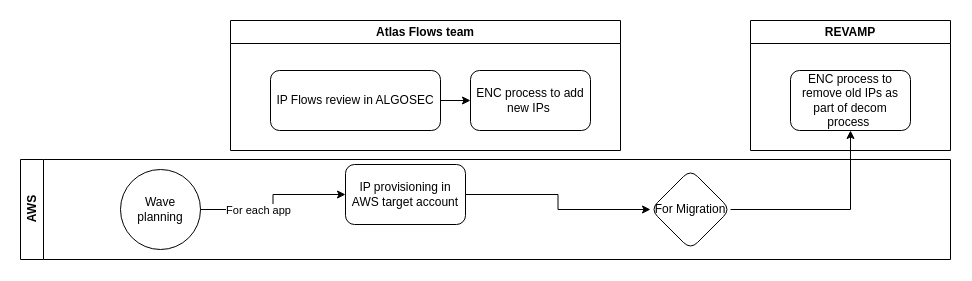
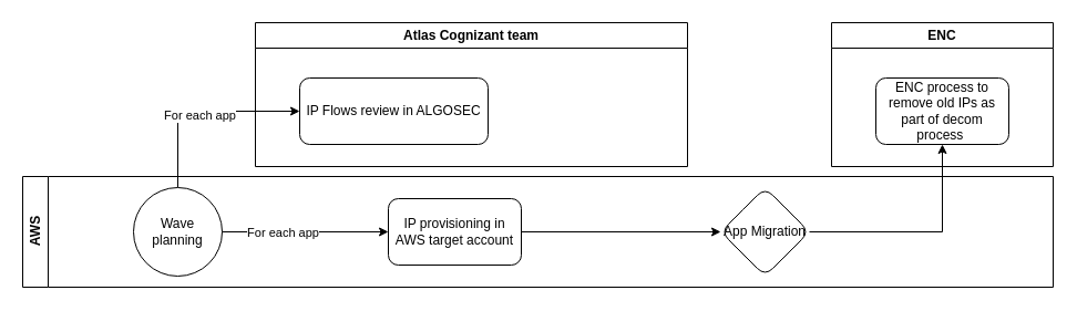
- <mxCell id="11" value="Atlas Flows team" style="swimlane;whiteSpace=wrap;html=1;" vertex="1" parent="1"><mxGeometry x="230" y="20" width="390" height="130" as="geometry" /></mxCell>
+ <mxCell id="11" value="Atlas Cognizant team" style="swimlane;whiteSpace=wrap;html=1;" vertex="1" parent="1"><mxGeometry x="230" y="20" width="390" height="130" as="geometry" /></mxCell>
- <mxCell id="12" value="REVAMP" style="swimlane;whiteSpace=wrap;html=1;" vertex="1" parent="1"><mxGeometry x="750" y="20" width="200" height="130" as="geometry" /></mxCell>
+ <mxCell id="12" value="ENC" style="swimlane;whiteSpace=wrap;html=1;" vertex="1" parent="1"><mxGeometry x="750" y="20" width="200" height="130" as="geometry" /></mxCell>
+ <mxCell id="4" value="" style="edgeStyle=orthogonalEdgeStyle;rounded=0;orthogonalLoop=1;jettySize=auto;html=1;" parent="1" source="14" target="3" edge="1"><mxGeometry relative="1" as="geometry"><Array as="points"><mxPoint x="160" y="100" /></Array></mxGeometry></mxCell>
+ <mxCell id="5" value="For each app" style="edgeLabel;html=1;align=center;verticalAlign=middle;resizable=0;points=[];" vertex="1" connectable="0" parent="4"><mxGeometry x="-0.017" y="-3" relative="1" as="geometry"><mxPoint as="offset" /></mxGeometry></mxCell>
- <mxCell id="2" value="" style="edgeStyle=orthogonalEdgeStyle;rounded=0;orthogonalLoop=1;jettySize=auto;html=1;" parent="1" source="3" target="6" edge="1"><mxGeometry relative="1" as="geometry" /></mxCell>
- <mxCell id="6" value="ENC process to add new IPs&amp;nbsp;" style="whiteSpace=wrap;html=1;rounded=1;" parent="1" vertex="1"><mxGeometry x="470" y="70" width="120" height="60" as="geometry" /></mxCell>
- <mxCell id="15" value="IP provisioning in AWS target account" style="whiteSpace=wrap;html=1;rounded=1;" parent="13" vertex="1"><mxGeometry x="325" y="5" width="120" height="60" as="geometry" /></mxCell>
+ <mxCell id="15" value="IP provisioning in AWS target account" style="whiteSpace=wrap;html=1;rounded=1;" parent="13" vertex="1"><mxGeometry x="330" y="20" width="120" height="60" as="geometry" /></mxCell>
- <mxCell id="9" value="For Migration" style="rhombus;whiteSpace=wrap;html=1;rounded=1;" parent="1" vertex="1"><mxGeometry x="650" y="169" width="80" height="80" as="geometry" /></mxCell>
+ <mxCell id="9" value="App Migration" style="rhombus;whiteSpace=wrap;html=1;rounded=1;" parent="1" vertex="1"><mxGeometry x="650" y="169" width="80" height="80" as="geometry" /></mxCell>
